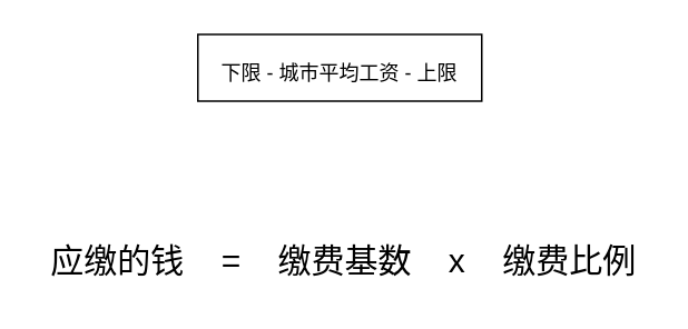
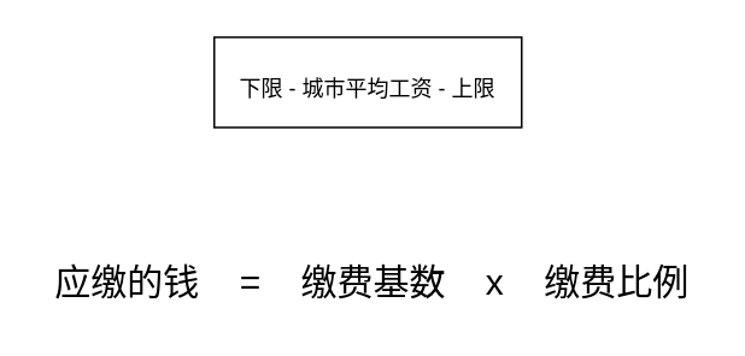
- <mxCell id="3" value="&lt;font style=&quot;font-size: 12px;&quot;&gt;下限 - 城市平均工资 -&amp;nbsp;上限&lt;/font&gt;" style="rounded=0;whiteSpace=wrap;html=1;fontSize=20;" parent="1" vertex="1"><mxGeometry x="118" y="20" width="170" height="40" as="geometry" /></mxCell>
+ <mxCell id="3" value="&lt;font style=&quot;font-size: 12px;&quot;&gt;下限 - 城市平均工资 -&amp;nbsp;上限&lt;/font&gt;" style="rounded=0;whiteSpace=wrap;html=1;fontSize=20;" parent="1" vertex="1"><mxGeometry x="118" y="20" width="170" height="50" as="geometry" /></mxCell>
